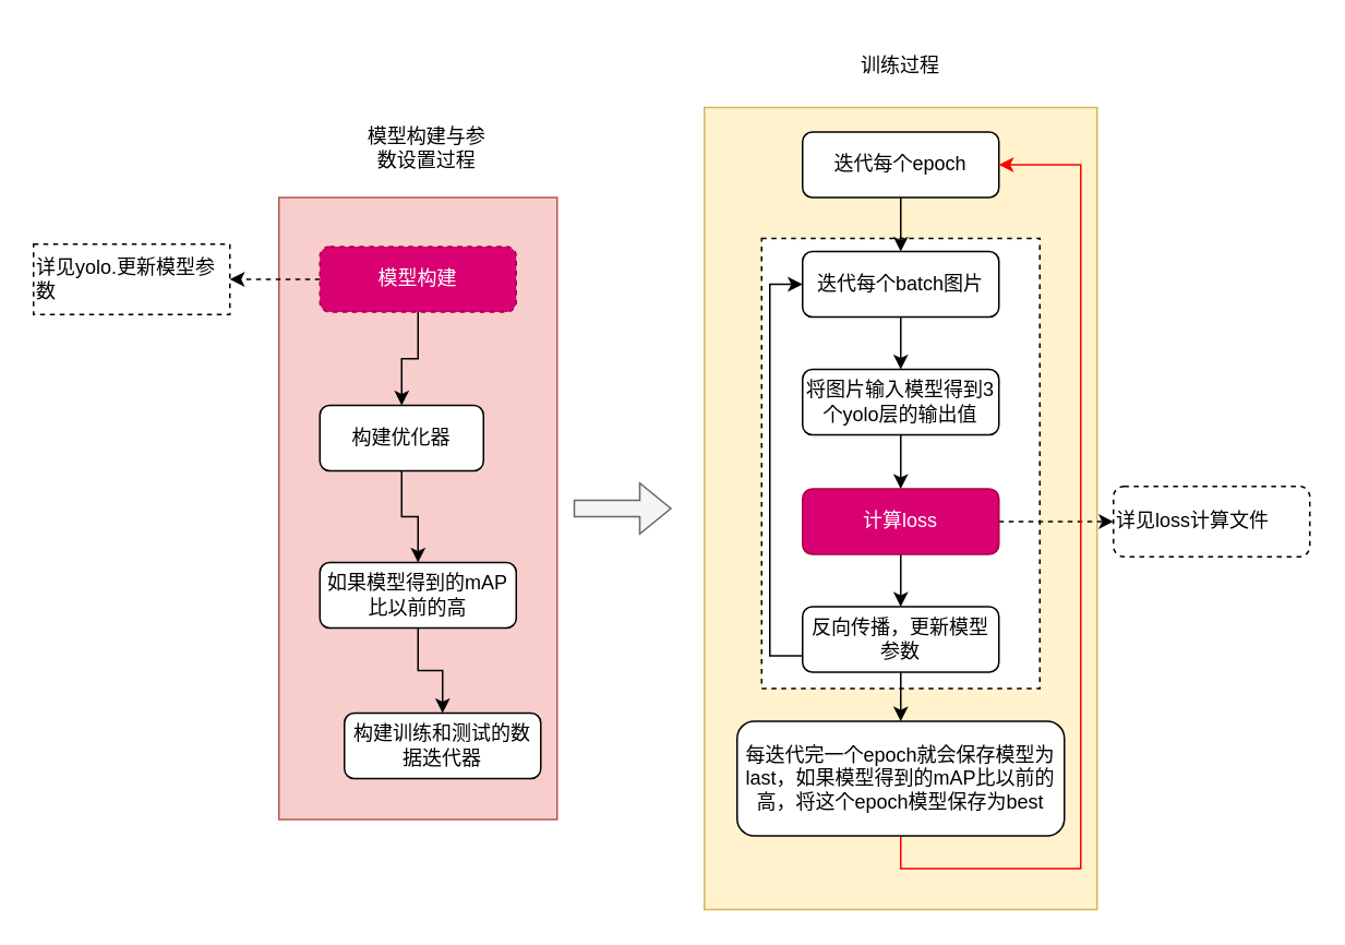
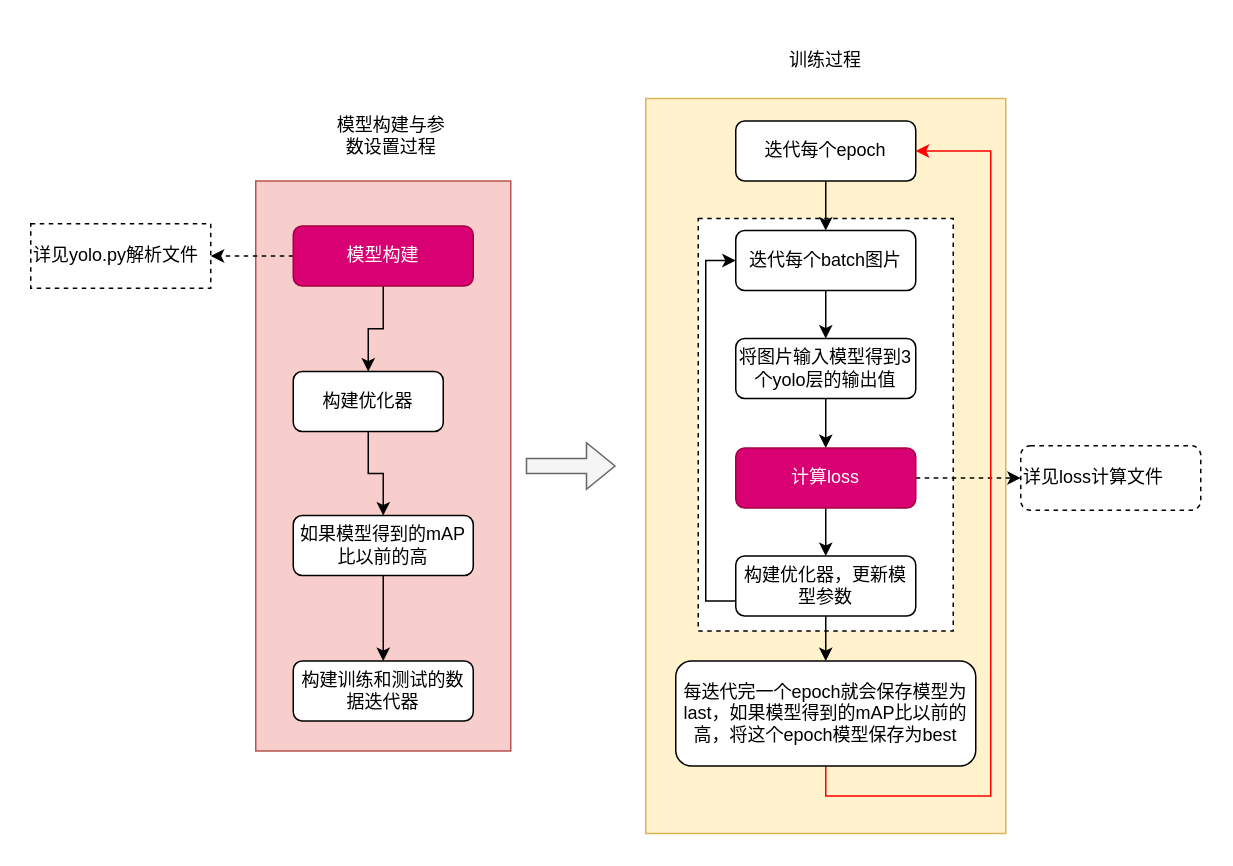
- <mxCell id="12" value="详见yolo.更新模型参数" style="rounded=0;whiteSpace=wrap;html=1;dashed=1;align=left;" parent="1" vertex="1"><mxGeometry x="20" y="148.5" width="120" height="43" as="geometry" /></mxCell>
+ <mxCell id="12" value="详见yolo.py解析文件" style="rounded=0;whiteSpace=wrap;html=1;dashed=1;align=left;" parent="1" vertex="1"><mxGeometry x="20" y="148.5" width="120" height="43" as="geometry" /></mxCell>
- <mxCell id="8" value="模型构建" style="rounded=1;whiteSpace=wrap;html=1;fontSize=12;glass=0;strokeWidth=1;shadow=0;fillColor=#d80073;strokeColor=#A50040;fontColor=#ffffff;dashed=1;" parent="1" vertex="1"><mxGeometry x="195" y="150" width="120" height="40" as="geometry" /></mxCell>
+ <mxCell id="8" value="模型构建" style="rounded=1;whiteSpace=wrap;html=1;fontSize=12;glass=0;strokeWidth=1;shadow=0;fillColor=#d80073;strokeColor=#A50040;fontColor=#ffffff;" parent="1" vertex="1"><mxGeometry x="195" y="150" width="120" height="40" as="geometry" /></mxCell>
- <mxCell id="22" value="反向传播，更新模型参数" style="rounded=1;whiteSpace=wrap;html=1;fontSize=12;glass=0;strokeWidth=1;shadow=0;" parent="1" vertex="1"><mxGeometry x="490" y="370" width="120" height="40" as="geometry" /></mxCell>
+ <mxCell id="22" value="构建优化器，更新模型参数" style="rounded=1;whiteSpace=wrap;html=1;fontSize=12;glass=0;strokeWidth=1;shadow=0;" parent="1" vertex="1"><mxGeometry x="490" y="370" width="120" height="40" as="geometry" /></mxCell>
- <mxCell id="9" value="构建训练和测试的数据迭代器" style="rounded=1;whiteSpace=wrap;html=1;fontSize=12;glass=0;strokeWidth=1;shadow=0;" parent="1" vertex="1"><mxGeometry x="210" y="435" width="120" height="40" as="geometry" /></mxCell>
+ <mxCell id="9" value="构建训练和测试的数据迭代器" style="rounded=1;whiteSpace=wrap;html=1;fontSize=12;glass=0;strokeWidth=1;shadow=0;" parent="1" vertex="1"><mxGeometry x="195" y="440" width="120" height="40" as="geometry" /></mxCell>
